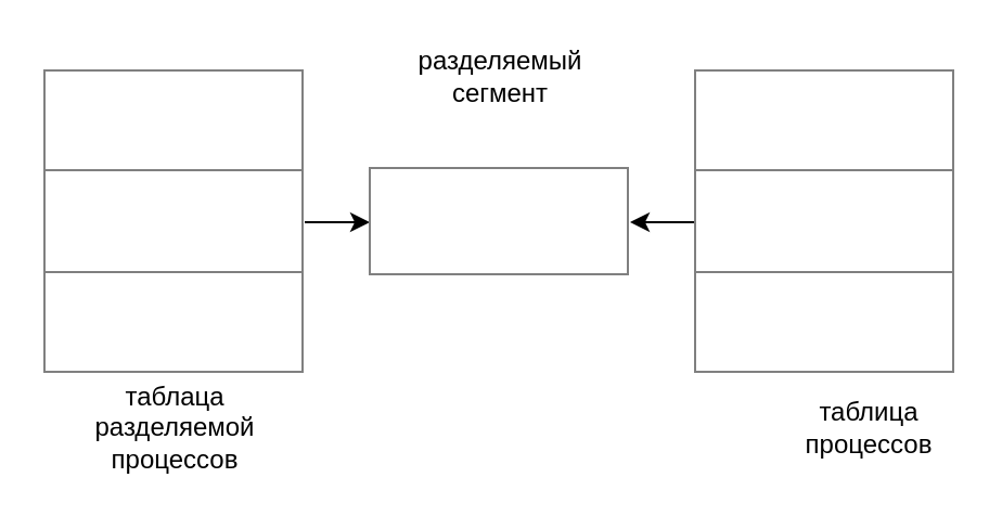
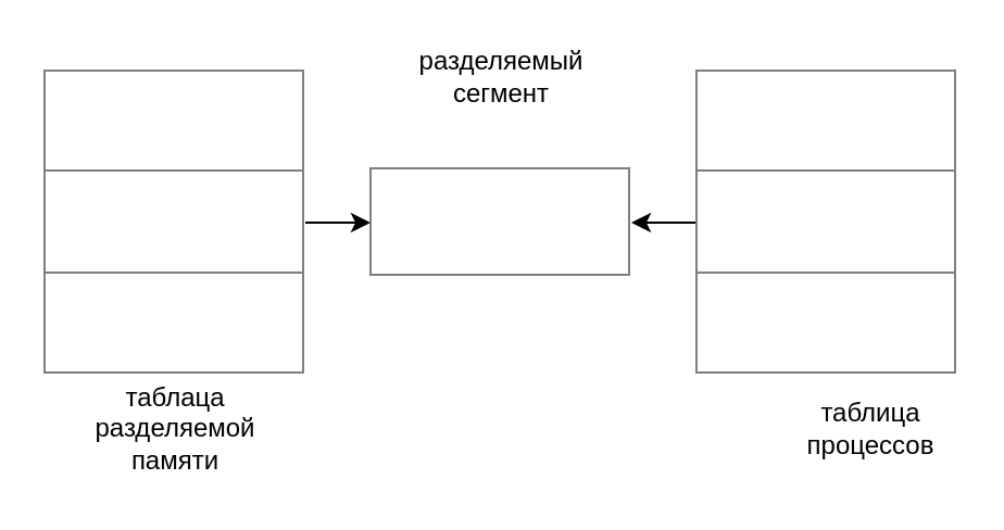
- <mxCell id="6" value="таблаца &lt;br&gt;разделяемой &lt;br&gt;процессов" style="text;html=1;align=center;verticalAlign=middle;resizable=0;points=[];;autosize=1;" parent="1" vertex="1"><mxGeometry x="35" y="172" width="90" height="50" as="geometry" /></mxCell>
+ <mxCell id="6" value="таблаца &lt;br&gt;разделяемой &lt;br&gt;памяти" style="text;html=1;align=center;verticalAlign=middle;resizable=0;points=[];;autosize=1;" parent="1" vertex="1"><mxGeometry x="35" y="172" width="90" height="50" as="geometry" /></mxCell>
